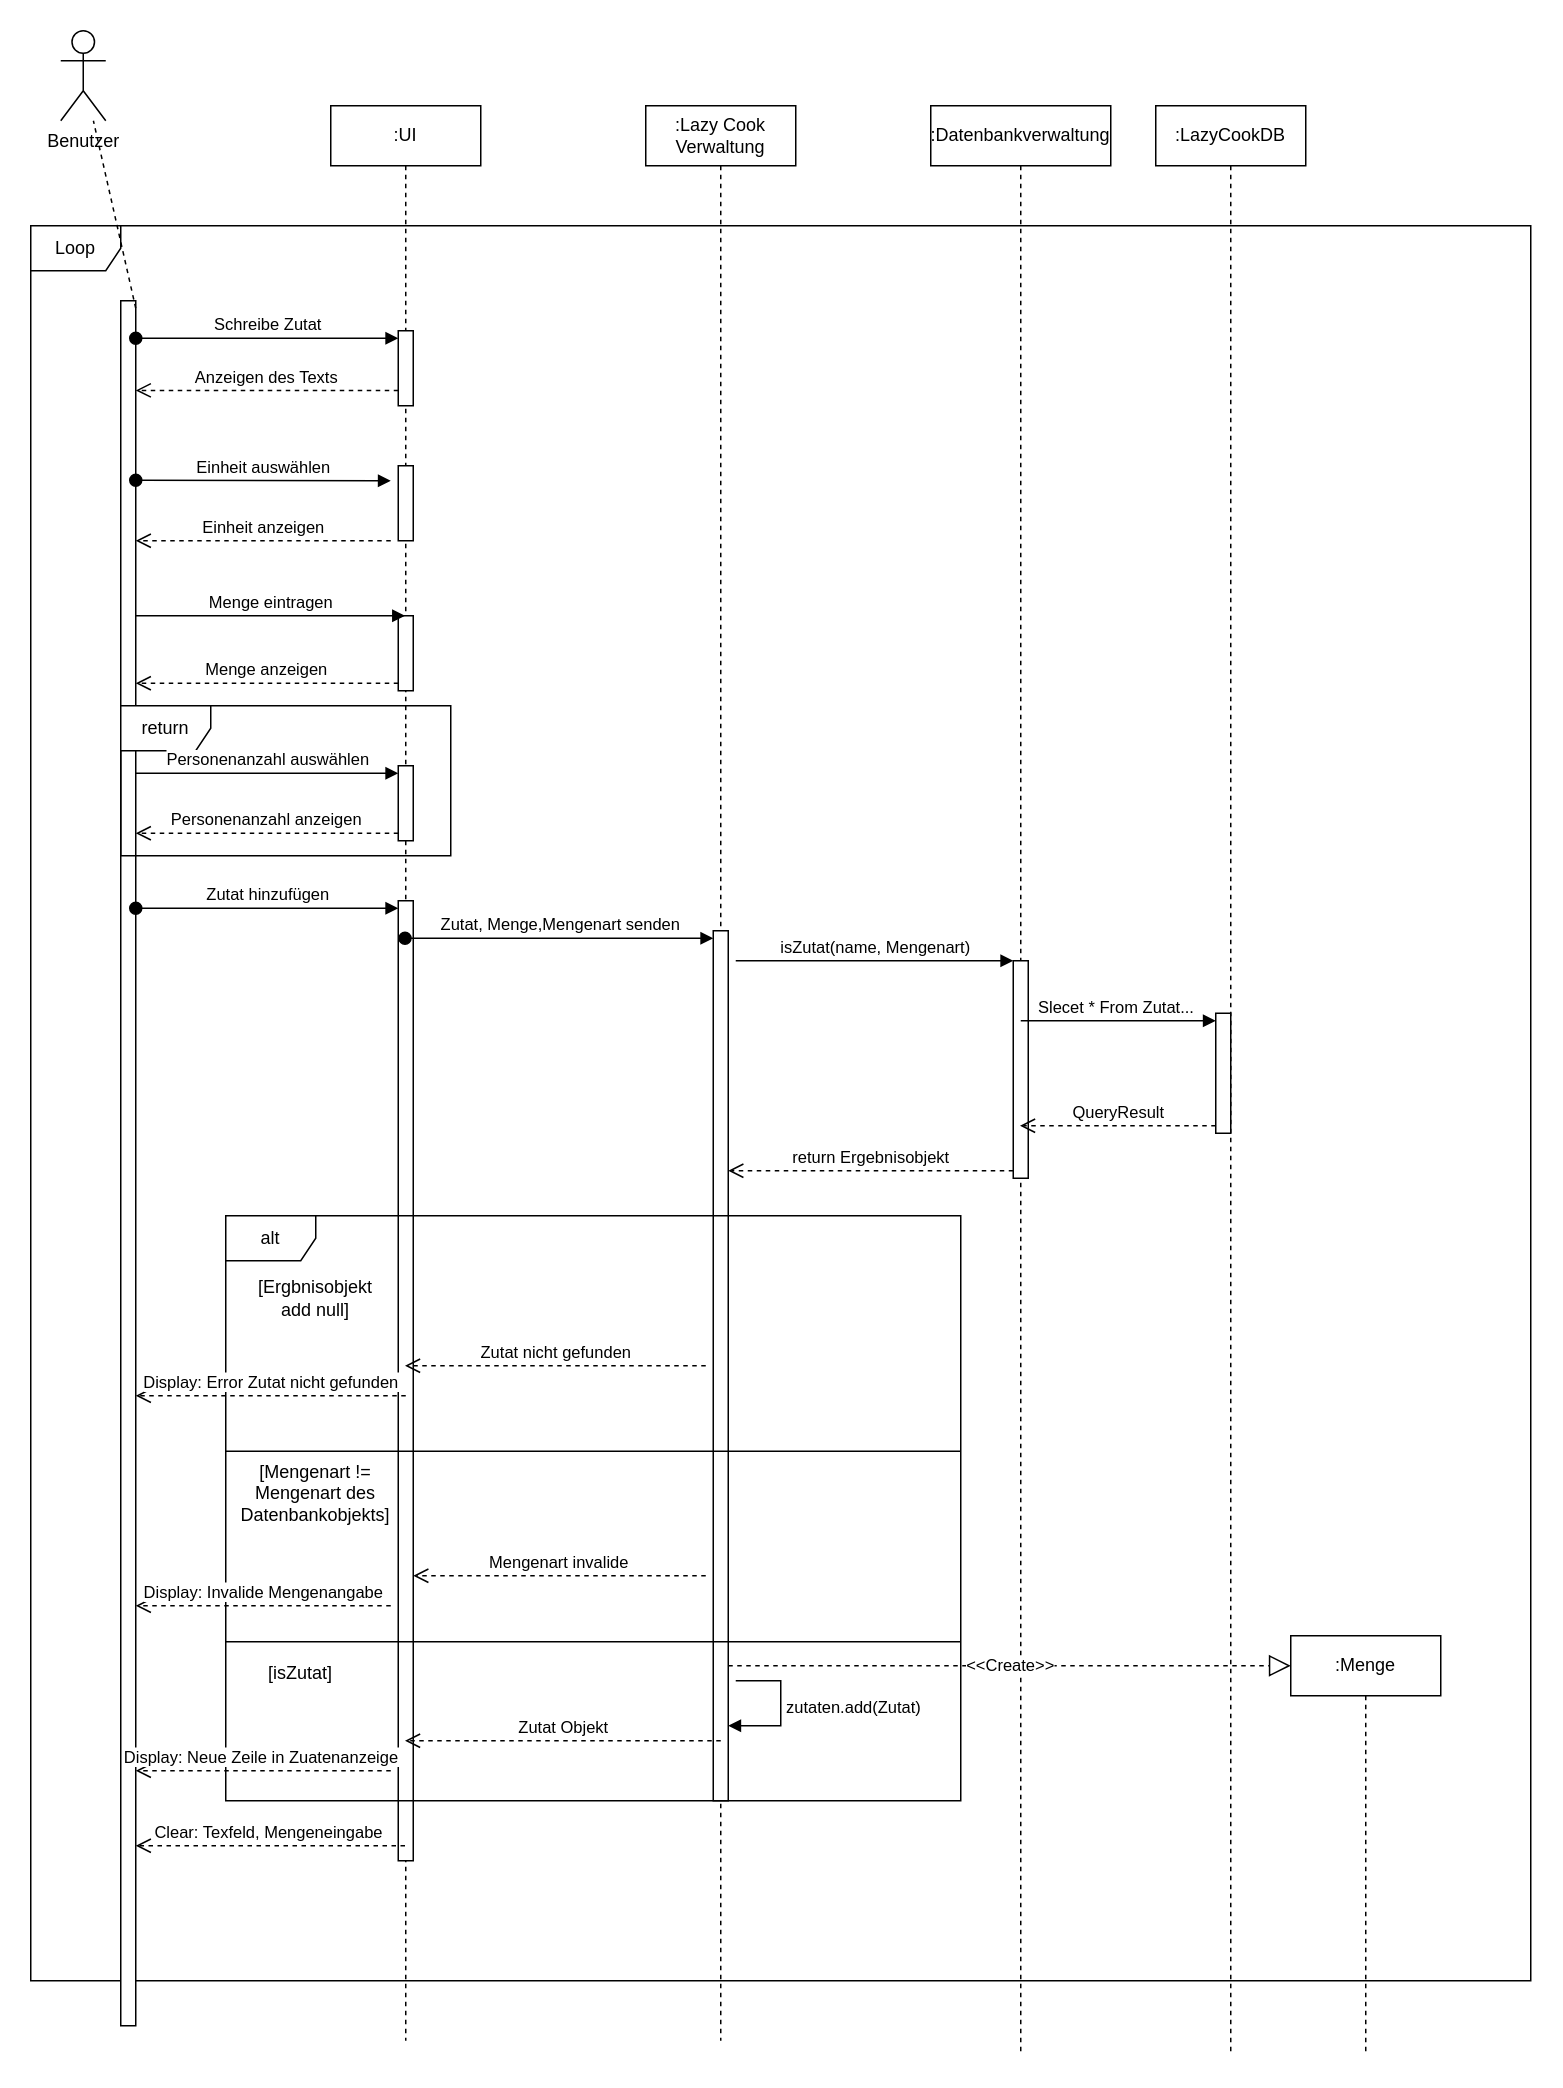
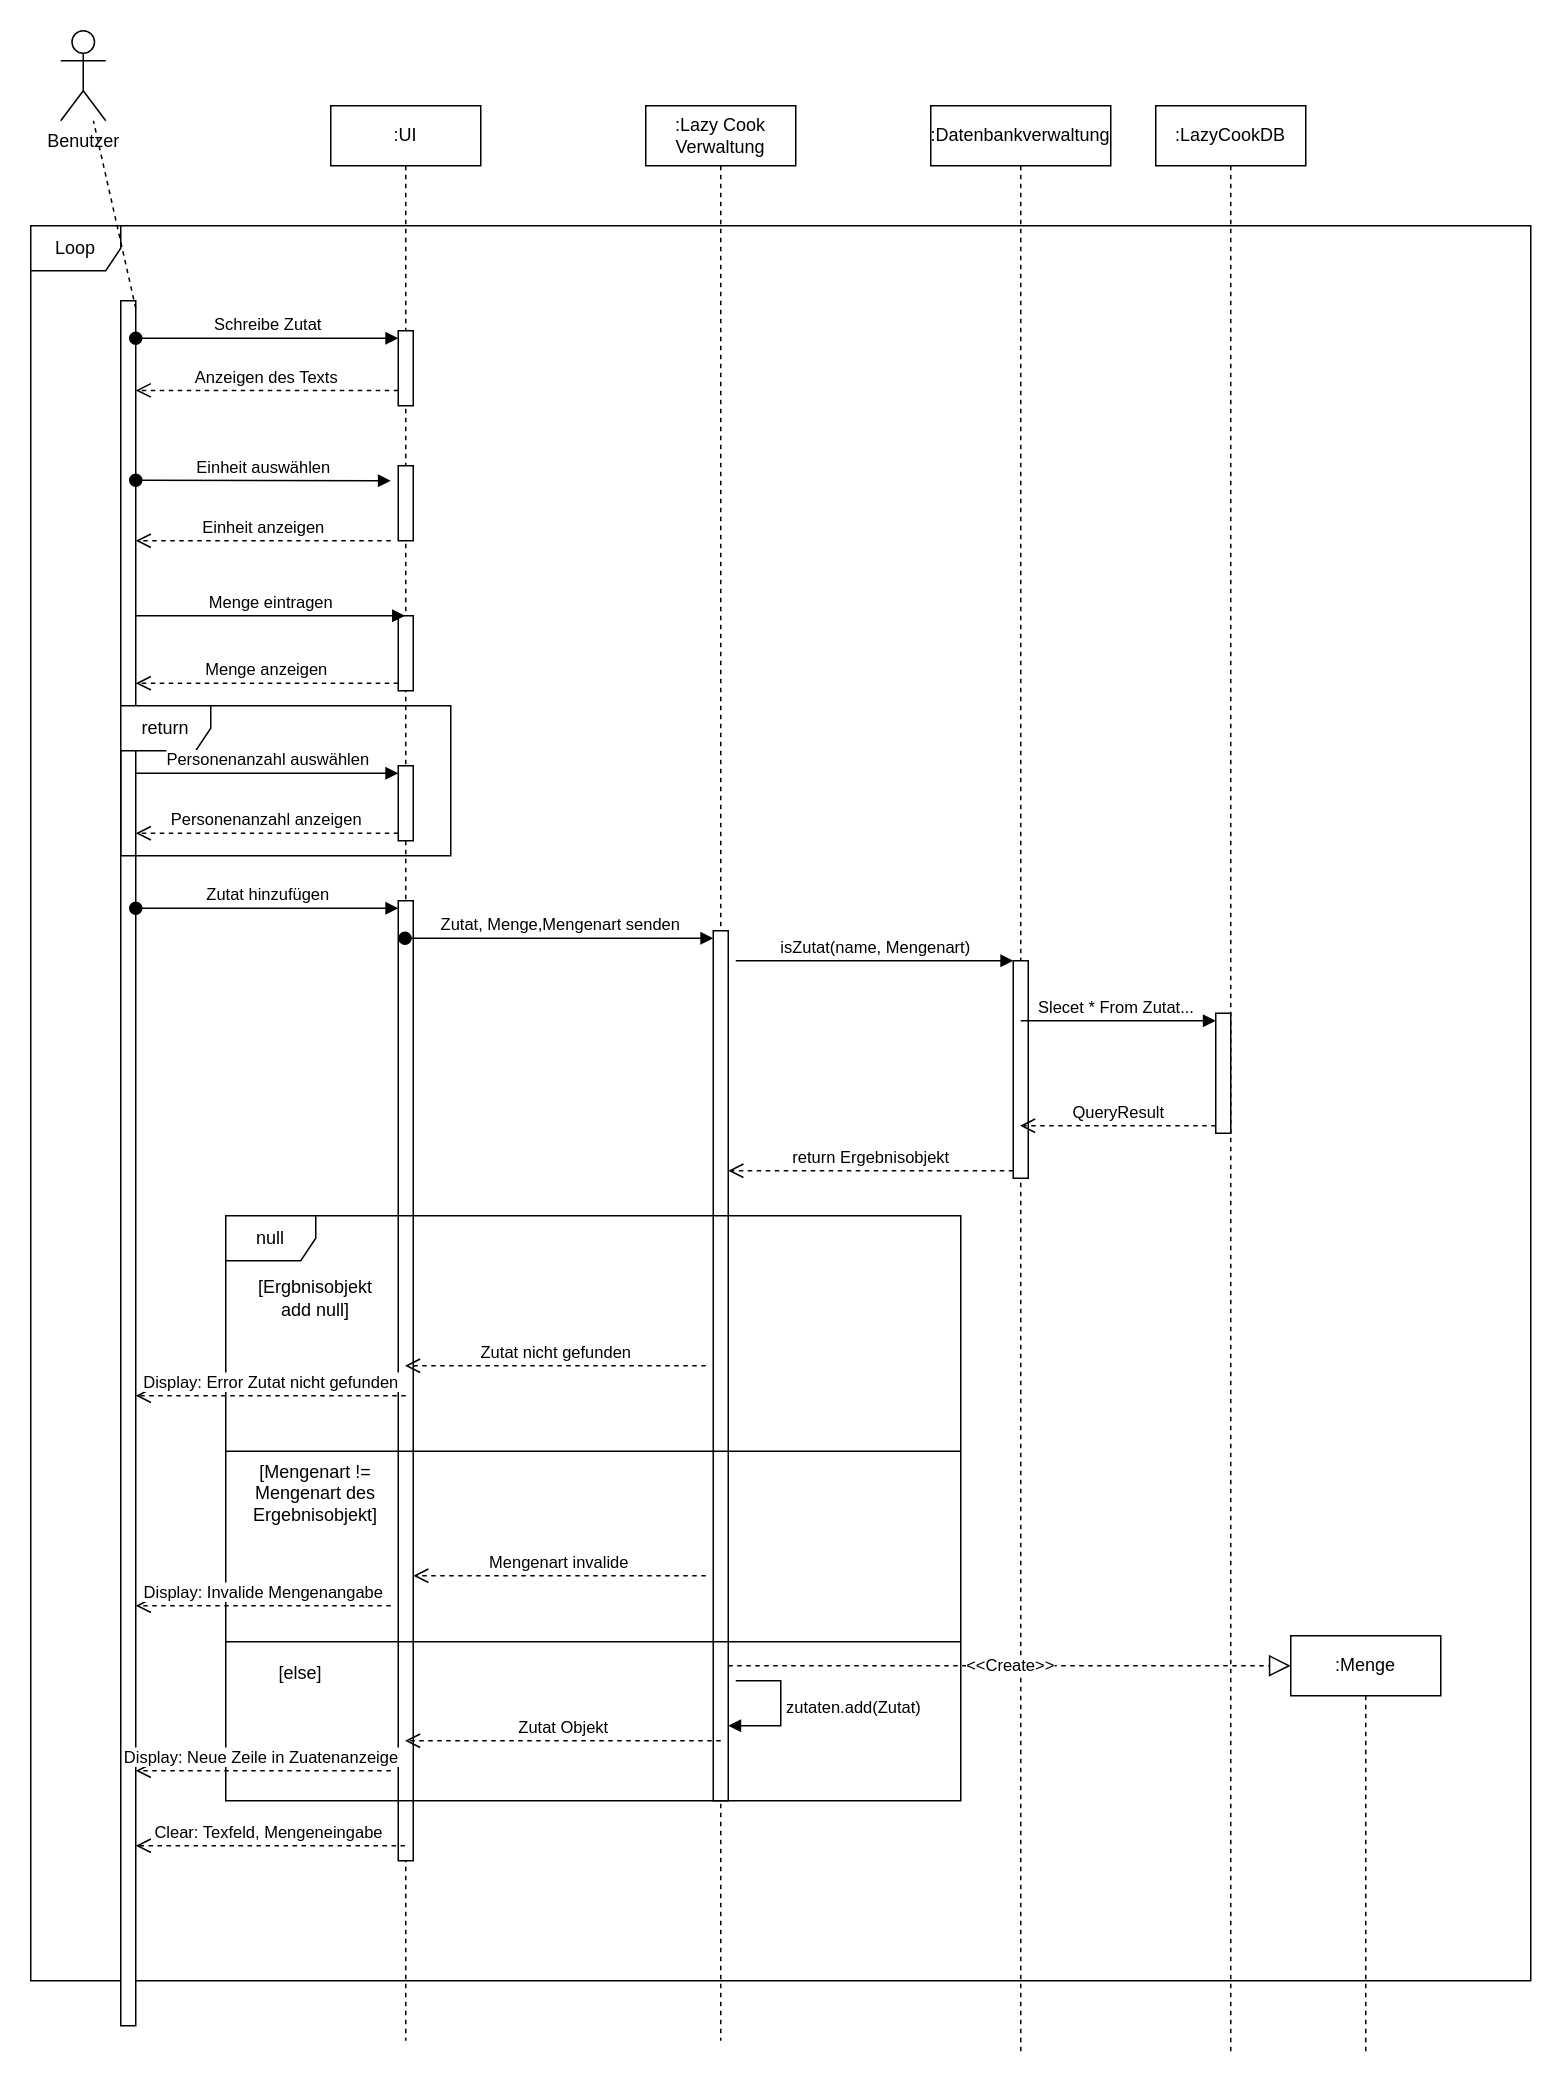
- <mxCell id="29" value="alt" style="shape=umlFrame;whiteSpace=wrap;html=1;pointerEvents=0;" parent="1" vertex="1"><mxGeometry x="150" y="810" width="490" height="390" as="geometry" /></mxCell>
+ <mxCell id="29" value="null" style="shape=umlFrame;whiteSpace=wrap;html=1;pointerEvents=0;" parent="1" vertex="1"><mxGeometry x="150" y="810" width="490" height="390" as="geometry" /></mxCell>
- <mxCell id="34" value="[Mengenart != Mengenart des Datenbankobjekts]" style="text;html=1;whiteSpace=wrap;strokeColor=none;fillColor=none;align=center;verticalAlign=middle;rounded=0;" parent="1" vertex="1"><mxGeometry x="160" y="980" width="100" height="30" as="geometry" /></mxCell>
+ <mxCell id="34" value="[Mengenart != Mengenart des Ergebnisobjekt]" style="text;html=1;whiteSpace=wrap;strokeColor=none;fillColor=none;align=center;verticalAlign=middle;rounded=0;" parent="1" vertex="1"><mxGeometry x="160" y="980" width="100" height="30" as="geometry" /></mxCell>
- <mxCell id="38" value="[isZutat]" style="text;html=1;whiteSpace=wrap;strokeColor=none;fillColor=none;align=center;verticalAlign=middle;rounded=0;" parent="1" vertex="1"><mxGeometry x="150" y="1100" width="100" height="30" as="geometry" /></mxCell>
+ <mxCell id="38" value="[else]" style="text;html=1;whiteSpace=wrap;strokeColor=none;fillColor=none;align=center;verticalAlign=middle;rounded=0;" parent="1" vertex="1"><mxGeometry x="150" y="1100" width="100" height="30" as="geometry" /></mxCell>
